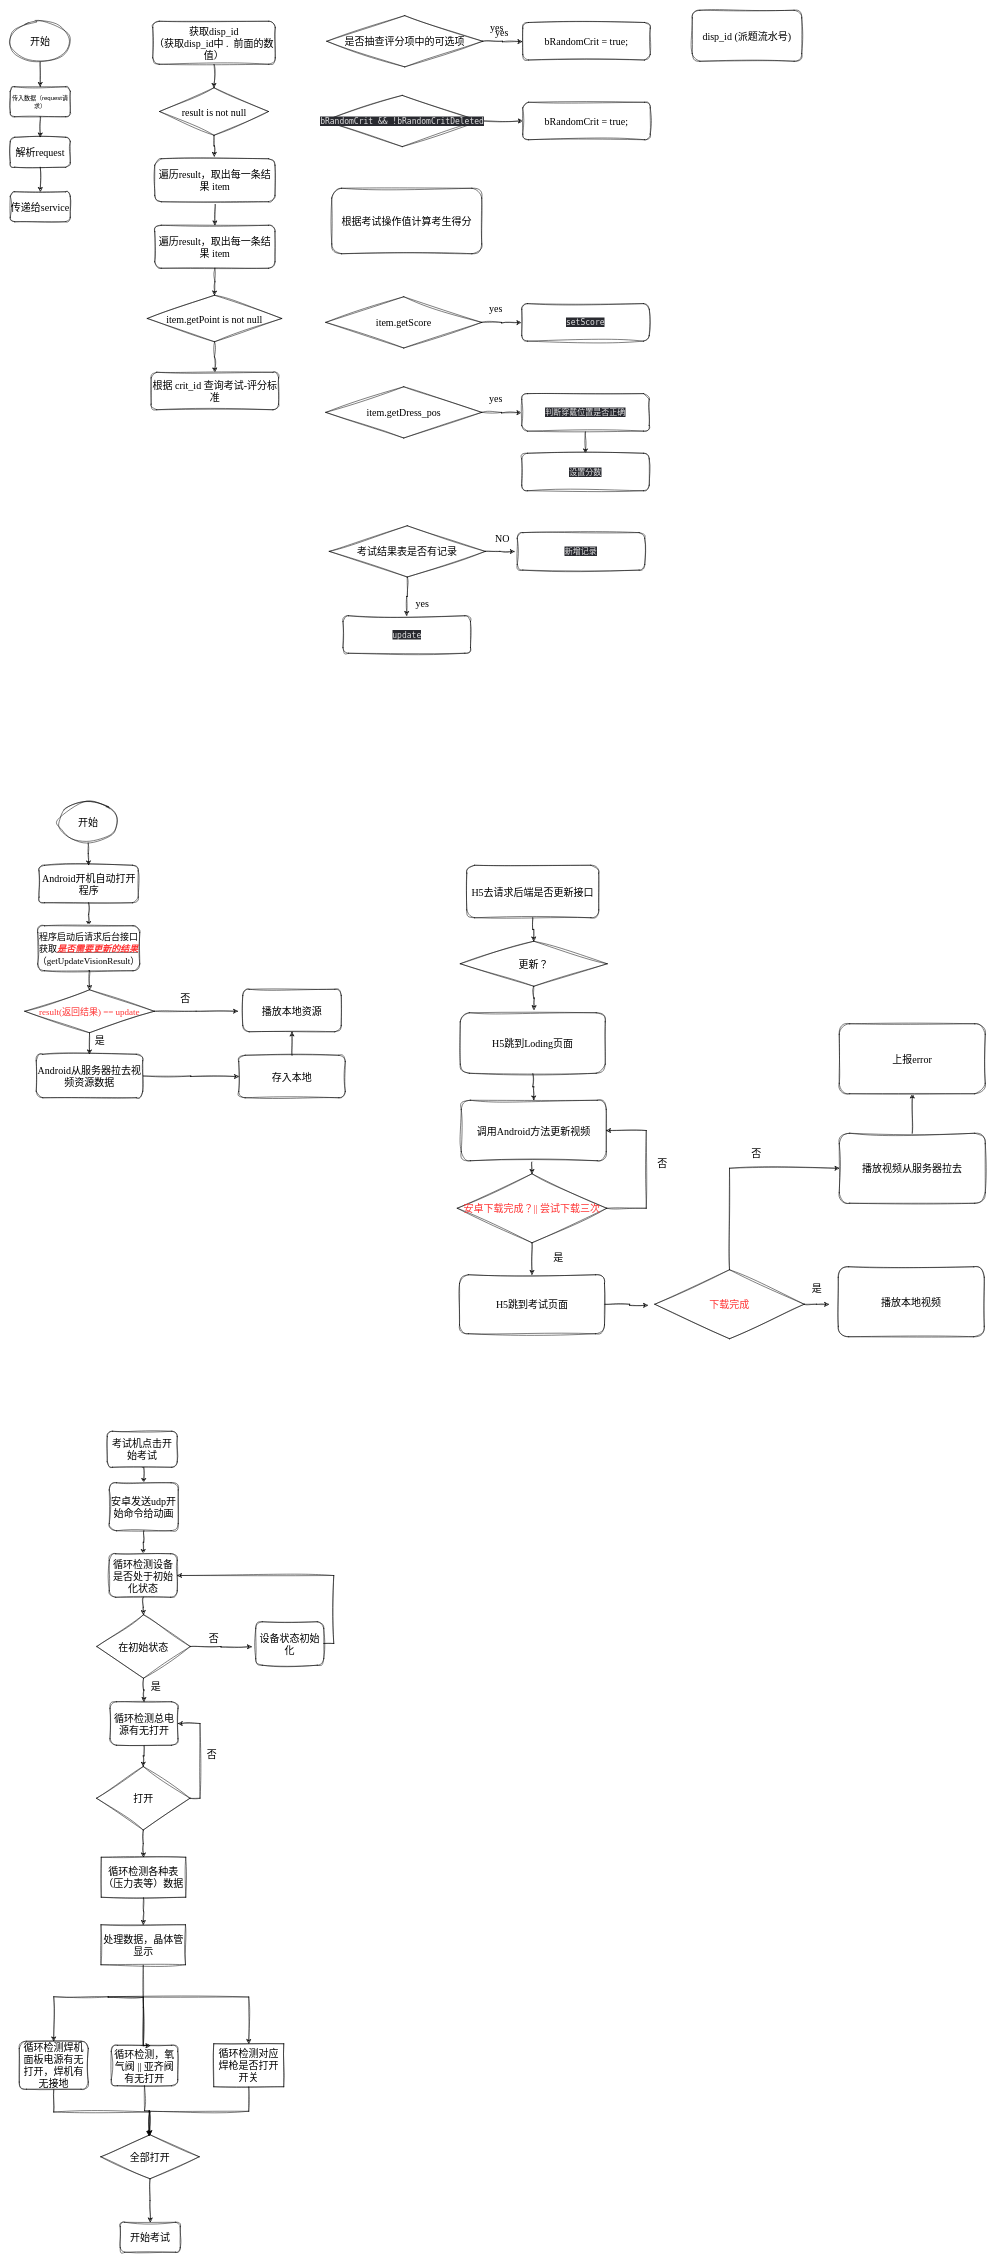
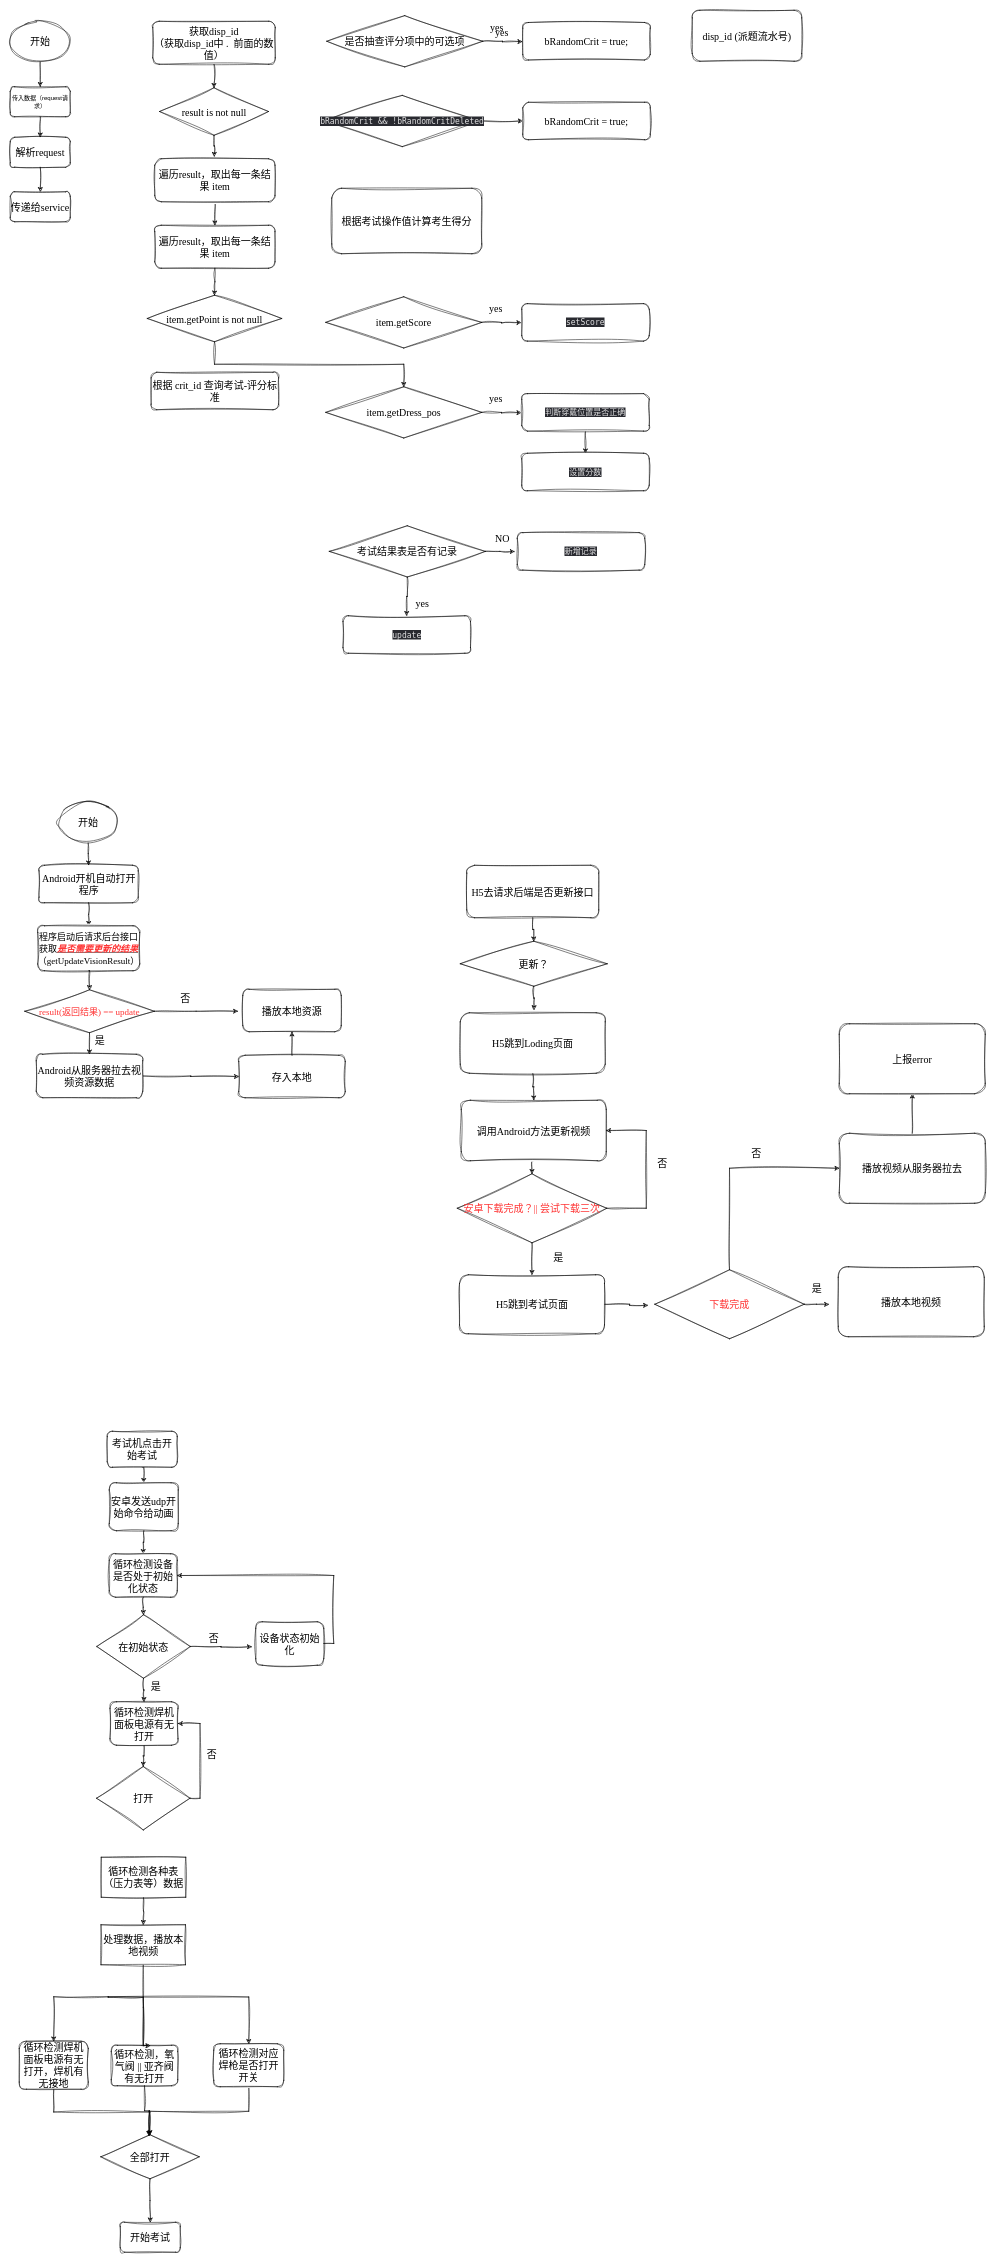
- <mxCell id="17" style="edgeStyle=orthogonalEdgeStyle;rounded=0;sketch=1;hachureGap=4;jiggle=2;curveFitting=1;orthogonalLoop=1;jettySize=auto;html=1;exitX=0.5;exitY=1;exitDx=0;exitDy=0;entryX=0.5;entryY=0;entryDx=0;entryDy=0;fontFamily=Architects Daughter;fontSource=https%3A%2F%2Ffonts.googleapis.com%2Fcss%3Ffamily%3DArchitects%2BDaughter;fontSize=16;fontColor=default;labelBackgroundColor=none;" parent="1" source="18" target="19" edge="1"><mxGeometry relative="1" as="geometry" /></mxCell>
+ <mxCell id="17" style="edgeStyle=orthogonalEdgeStyle;rounded=0;sketch=1;hachureGap=4;jiggle=2;curveFitting=1;orthogonalLoop=1;jettySize=auto;html=1;exitX=0.5;exitY=1;exitDx=0;exitDy=0;fontFamily=Architects Daughter;fontSource=https%3A%2F%2Ffonts.googleapis.com%2Fcss%3Ffamily%3DArchitects%2BDaughter;fontSize=16;fontColor=default;labelBackgroundColor=none;" parent="1" source="18" target="35" edge="1"><mxGeometry relative="1" as="geometry" /></mxCell>
- <mxCell id="92" value="循环检测总电源有无打开" style="rounded=1;whiteSpace=wrap;html=1;sketch=1;hachureGap=4;jiggle=2;curveFitting=1;fontFamily=Architects Daughter;fontSource=https%3A%2F%2Ffonts.googleapis.com%2Fcss%3Ffamily%3DArchitects%2BDaughter;fontSize=20;" parent="1" vertex="1"><mxGeometry x="219.5" y="3403" width="136" height="87" as="geometry" /></mxCell>
+ <mxCell id="92" value="循环检测焊机面板电源有无打开" style="rounded=1;whiteSpace=wrap;html=1;sketch=1;hachureGap=4;jiggle=2;curveFitting=1;fontFamily=Architects Daughter;fontSource=https%3A%2F%2Ffonts.googleapis.com%2Fcss%3Ffamily%3DArchitects%2BDaughter;fontSize=20;" parent="1" vertex="1"><mxGeometry x="219.5" y="3403" width="136" height="87" as="geometry" /></mxCell>
- <mxCell id="102" style="edgeStyle=orthogonalEdgeStyle;rounded=0;sketch=1;hachureGap=4;jiggle=2;curveFitting=1;orthogonalLoop=1;jettySize=auto;html=1;exitX=0.5;exitY=1;exitDx=0;exitDy=0;fontFamily=Architects Daughter;fontSource=https%3A%2F%2Ffonts.googleapis.com%2Fcss%3Ffamily%3DArchitects%2BDaughter;fontSize=16;" parent="1" source="103" target="108" edge="1"><mxGeometry relative="1" as="geometry" /></mxCell>
- <mxCell id="110" value="处理数据，晶体管显示" style="rounded=0;whiteSpace=wrap;html=1;sketch=1;hachureGap=4;jiggle=2;curveFitting=1;fontFamily=Architects Daughter;fontSource=https%3A%2F%2Ffonts.googleapis.com%2Fcss%3Ffamily%3DArchitects%2BDaughter;fontSize=20;" parent="1" vertex="1"><mxGeometry x="201.5" y="3849" width="169" height="80" as="geometry" /></mxCell>
+ <mxCell id="110" value="处理数据，播放本地视频" style="rounded=0;whiteSpace=wrap;html=1;sketch=1;hachureGap=4;jiggle=2;curveFitting=1;fontFamily=Architects Daughter;fontSource=https%3A%2F%2Ffonts.googleapis.com%2Fcss%3Ffamily%3DArchitects%2BDaughter;fontSize=20;" parent="1" vertex="1"><mxGeometry x="201.5" y="3849" width="169" height="80" as="geometry" /></mxCell>
- <mxCell id="116" value="循环检测对应焊枪是否打开开关" style="whiteSpace=wrap;html=1;sketch=1;hachureGap=4;jiggle=2;curveFitting=1;fontFamily=Architects Daughter;fontSource=https%3A%2F%2Ffonts.googleapis.com%2Fcss%3Ffamily%3DArchitects%2BDaughter;fontSize=20;rounded=0;" parent="1" vertex="1"><mxGeometry x="427" y="4087" width="140" height="86" as="geometry" /></mxCell>
+ <mxCell id="116" value="循环检测对应焊枪是否打开开关" style="rounded=1;whiteSpace=wrap;html=1;sketch=1;hachureGap=4;jiggle=2;curveFitting=1;fontFamily=Architects Daughter;fontSource=https%3A%2F%2Ffonts.googleapis.com%2Fcss%3Ffamily%3DArchitects%2BDaughter;fontSize=20;" parent="1" vertex="1"><mxGeometry x="427" y="4087" width="140" height="86" as="geometry" /></mxCell>
